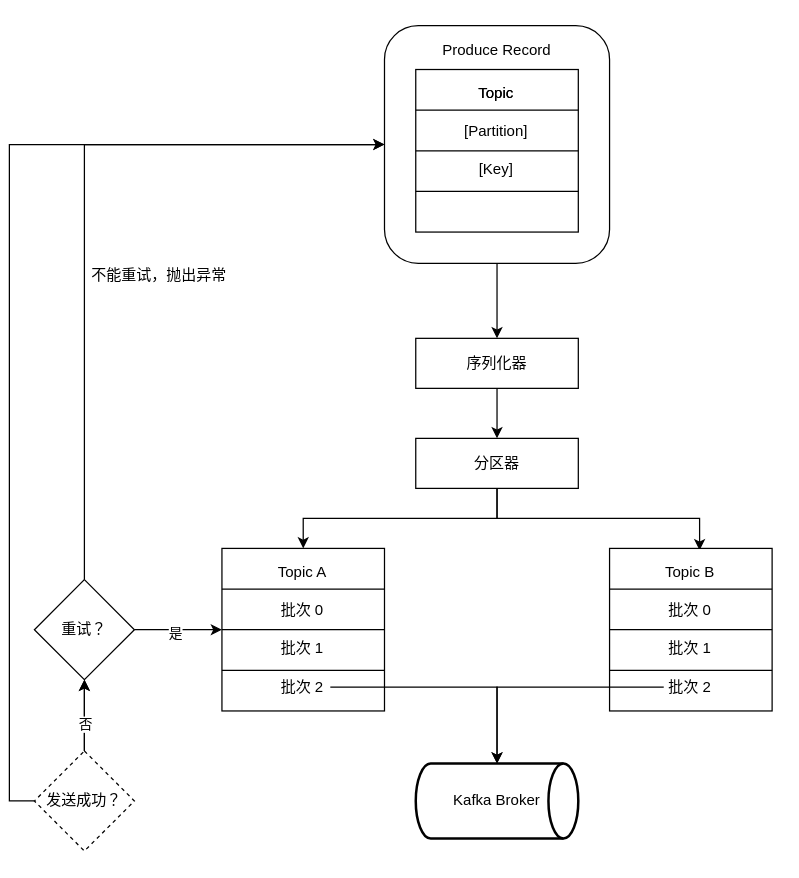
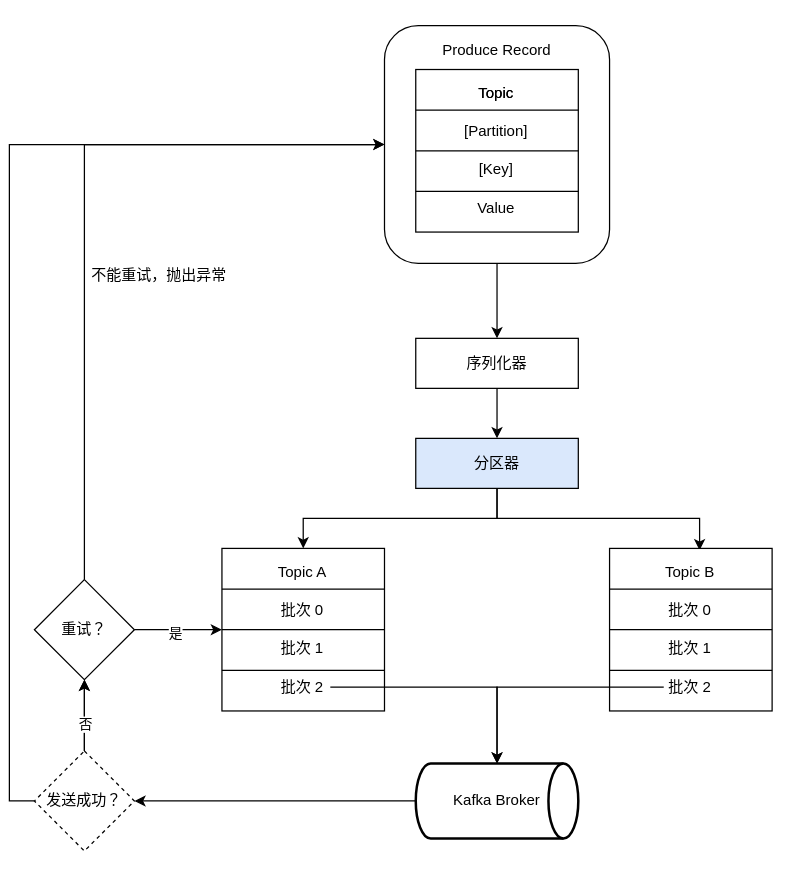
+ <mxCell id="18" value="Value" style="text;html=1;strokeColor=none;fillColor=none;align=center;verticalAlign=middle;whiteSpace=wrap;rounded=0;" vertex="1" parent="9"><mxGeometry x="43.333" y="99.412" width="43.333" height="22.941" as="geometry" /></mxCell>
- <mxCell id="6" value="分区器" style="rounded=0;whiteSpace=wrap;html=1;" vertex="1" parent="1"><mxGeometry x="325" y="350" width="130" height="40" as="geometry" /></mxCell>
+ <mxCell id="6" value="分区器" style="rounded=0;whiteSpace=wrap;html=1;fillColor=#dae8fc;" vertex="1" parent="1"><mxGeometry x="325" y="350" width="130" height="40" as="geometry" /></mxCell>
+ <mxCell id="38" style="edgeStyle=orthogonalEdgeStyle;rounded=0;orthogonalLoop=1;jettySize=auto;html=1;exitX=0;exitY=0.5;exitDx=0;exitDy=0;exitPerimeter=0;entryX=1;entryY=0.5;entryDx=0;entryDy=0;" edge="1" parent="1" source="39" target="45"><mxGeometry relative="1" as="geometry" /></mxCell>
